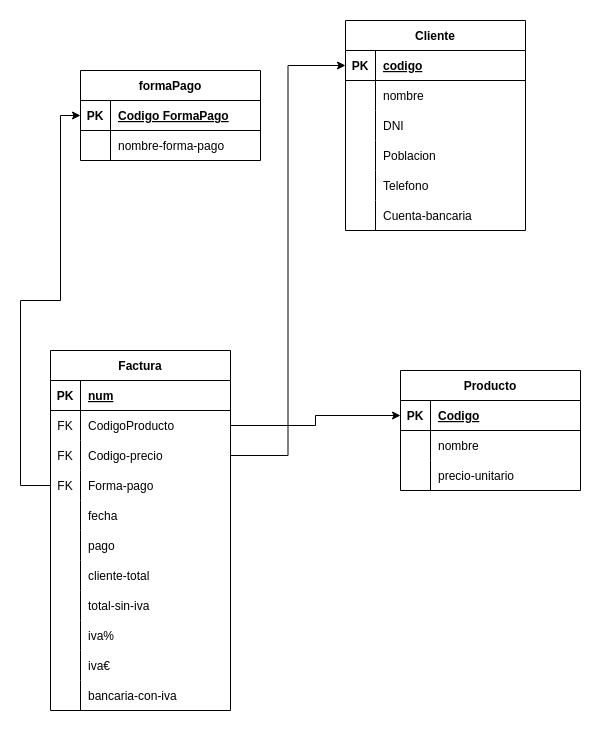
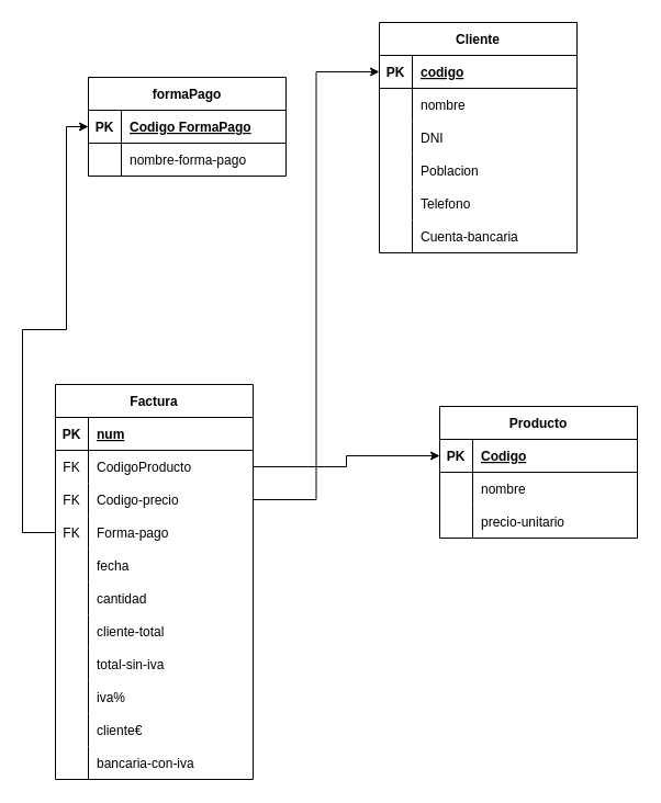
- <mxCell id="20" value="pago" style="shape=partialRectangle;connectable=0;fillColor=none;top=0;left=0;bottom=0;right=0;align=left;spacingLeft=6;overflow=hidden;" parent="18" vertex="1"><mxGeometry x="30" width="150" height="30" as="geometry"><mxRectangle width="150" height="30" as="alternateBounds" /></mxGeometry></mxCell>
+ <mxCell id="20" value="cantidad" style="shape=partialRectangle;connectable=0;fillColor=none;top=0;left=0;bottom=0;right=0;align=left;spacingLeft=6;overflow=hidden;" parent="18" vertex="1"><mxGeometry x="30" width="150" height="30" as="geometry"><mxRectangle width="150" height="30" as="alternateBounds" /></mxGeometry></mxCell>
- <mxCell id="32" value="iva€" style="shape=partialRectangle;connectable=0;fillColor=none;top=0;left=0;bottom=0;right=0;align=left;spacingLeft=6;overflow=hidden;" parent="30" vertex="1"><mxGeometry x="30" width="150" height="30" as="geometry"><mxRectangle width="150" height="30" as="alternateBounds" /></mxGeometry></mxCell>
+ <mxCell id="32" value="cliente€" style="shape=partialRectangle;connectable=0;fillColor=none;top=0;left=0;bottom=0;right=0;align=left;spacingLeft=6;overflow=hidden;" parent="30" vertex="1"><mxGeometry x="30" width="150" height="30" as="geometry"><mxRectangle width="150" height="30" as="alternateBounds" /></mxGeometry></mxCell>
